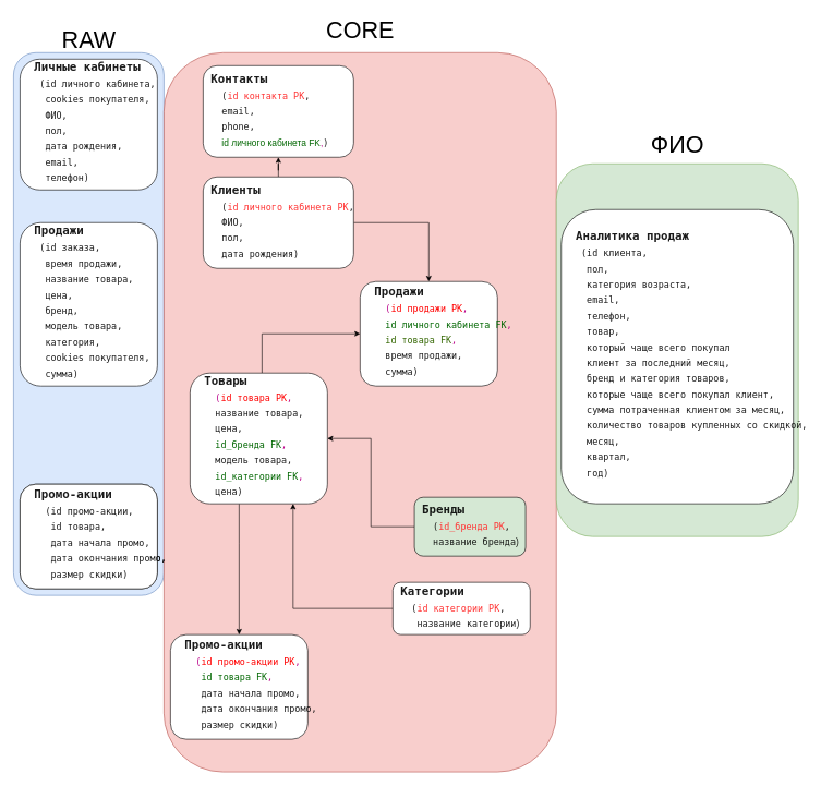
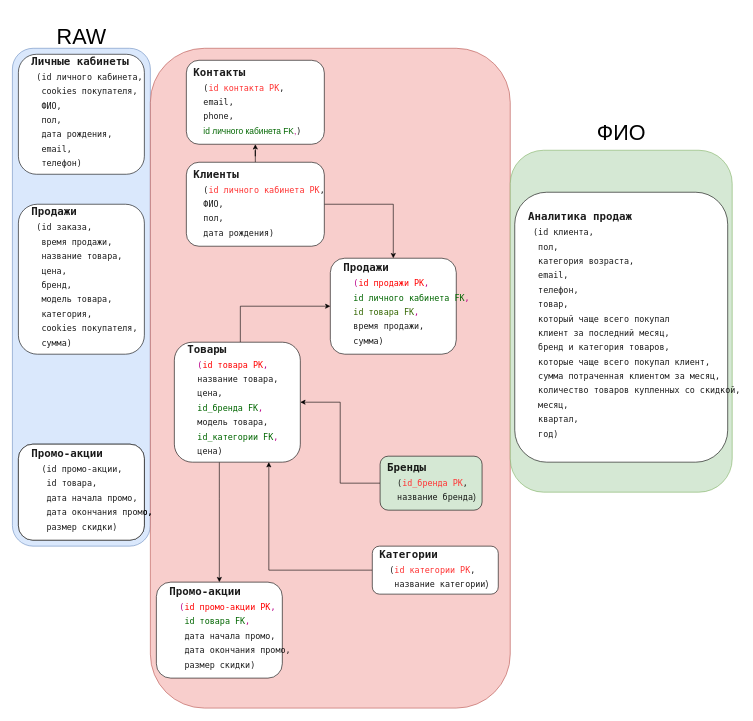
- <mxCell id="6" value="&lt;font style=&quot;vertical-align: inherit;&quot;&gt;&lt;font style=&quot;vertical-align: inherit; font-size: 36px;&quot;&gt;CORE&lt;/font&gt;&lt;/font&gt;" style="text;html=1;strokeColor=none;fillColor=none;align=center;verticalAlign=middle;whiteSpace=wrap;rounded=0;" parent="1" vertex="1"><mxGeometry x="477.5" y="20" width="145" height="50" as="geometry" /></mxCell>
- <mxCell id="26" value="&lt;pre style=&quot;margin-top: 0px; margin-bottom: 4px; padding: 10px; box-sizing: border-box; border: 1px solid var(--cib-color-stroke-neutral-primary); background: var(--cib-color-syntax-background-surface); border-radius: var(--cib-border-radius-large); color: rgba(0, 0, 0, 0.894); line-height: 0%;&quot;&gt;&lt;code style=&quot;line-height: var(--cib-type-body1-line-height); font-variation-settings: var(--cib-type-body1-font-variation-settings);&quot;&gt;&lt;b style=&quot;&quot;&gt;&lt;font style=&quot;font-size: 18px;&quot;&gt;Категории&lt;/font&gt;&lt;/b&gt;&lt;/code&gt;&lt;/pre&gt;&lt;pre style=&quot;margin-top: 0px; margin-bottom: 4px; padding: 10px; box-sizing: border-box; border: 1px solid var(--cib-color-stroke-neutral-primary); background: var(--cib-color-syntax-background-surface); border-radius: var(--cib-border-radius-large); font-size: 14px; line-height: 0%;&quot;&gt;&lt;code style=&quot;color: rgba(0, 0, 0, 0.894); font-size: var(--cib-type-body1-font-size); line-height: var(--cib-type-body1-line-height); font-weight: var(--cib-type-body1-font-weight); font-variation-settings: var(--cib-type-body1-font-variation-settings);&quot;&gt;  (&lt;/code&gt;&lt;font color=&quot;#ff3333&quot;&gt;id категории PK&lt;/font&gt;&lt;span style=&quot;color: rgba(0, 0, 0, 0.894);&quot;&gt;,&lt;/span&gt;&lt;/pre&gt;&lt;pre style=&quot;margin-top: 0px; margin-bottom: 4px; padding: 10px; box-sizing: border-box; border: 1px solid var(--cib-color-stroke-neutral-primary); background: var(--cib-color-syntax-background-surface); border-radius: var(--cib-border-radius-large); color: rgba(0, 0, 0, 0.894); font-size: 14px; line-height: 0%;&quot;&gt;&lt;code style=&quot;font-size: var(--cib-type-body1-font-size); line-height: var(--cib-type-body1-line-height); font-weight: var(--cib-type-body1-font-weight); font-variation-settings: var(--cib-type-body1-font-variation-settings);&quot;&gt; &lt;/code&gt;&lt;code style=&quot;font-size: var(--cib-type-body1-font-size); font-weight: var(--cib-type-body1-font-weight); white-space: normal; line-height: var(--cib-type-body1-line-height); font-variation-settings: var(--cib-type-body1-font-variation-settings);&quot;&gt;&amp;nbsp; название категории&lt;/code&gt;&lt;span style=&quot;font-family: Helvetica; white-space: normal;&quot;&gt;)&lt;/span&gt;&lt;/pre&gt;" style="rounded=1;whiteSpace=wrap;html=1;align=left;" vertex="1" parent="1"><mxGeometry x="600" y="890" width="210" height="80" as="geometry" /></mxCell>
+ <mxCell id="26" value="&lt;pre style=&quot;margin-top: 0px; margin-bottom: 4px; padding: 10px; box-sizing: border-box; border: 1px solid var(--cib-color-stroke-neutral-primary); background: var(--cib-color-syntax-background-surface); border-radius: var(--cib-border-radius-large); color: rgba(0, 0, 0, 0.894); line-height: 0%;&quot;&gt;&lt;code style=&quot;line-height: var(--cib-type-body1-line-height); font-variation-settings: var(--cib-type-body1-font-variation-settings);&quot;&gt;&lt;b style=&quot;&quot;&gt;&lt;font style=&quot;font-size: 18px;&quot;&gt;Категории&lt;/font&gt;&lt;/b&gt;&lt;/code&gt;&lt;/pre&gt;&lt;pre style=&quot;margin-top: 0px; margin-bottom: 4px; padding: 10px; box-sizing: border-box; border: 1px solid var(--cib-color-stroke-neutral-primary); background: var(--cib-color-syntax-background-surface); border-radius: var(--cib-border-radius-large); font-size: 14px; line-height: 0%;&quot;&gt;&lt;code style=&quot;color: rgba(0, 0, 0, 0.894); font-size: var(--cib-type-body1-font-size); line-height: var(--cib-type-body1-line-height); font-weight: var(--cib-type-body1-font-weight); font-variation-settings: var(--cib-type-body1-font-variation-settings);&quot;&gt;  (&lt;/code&gt;&lt;font color=&quot;#ff3333&quot;&gt;id категории PK&lt;/font&gt;&lt;span style=&quot;color: rgba(0, 0, 0, 0.894);&quot;&gt;,&lt;/span&gt;&lt;/pre&gt;&lt;pre style=&quot;margin-top: 0px; margin-bottom: 4px; padding: 10px; box-sizing: border-box; border: 1px solid var(--cib-color-stroke-neutral-primary); background: var(--cib-color-syntax-background-surface); border-radius: var(--cib-border-radius-large); color: rgba(0, 0, 0, 0.894); font-size: 14px; line-height: 0%;&quot;&gt;&lt;code style=&quot;font-size: var(--cib-type-body1-font-size); line-height: var(--cib-type-body1-line-height); font-weight: var(--cib-type-body1-font-weight); font-variation-settings: var(--cib-type-body1-font-variation-settings);&quot;&gt; &lt;/code&gt;&lt;code style=&quot;font-size: var(--cib-type-body1-font-size); font-weight: var(--cib-type-body1-font-weight); white-space: normal; line-height: var(--cib-type-body1-line-height); font-variation-settings: var(--cib-type-body1-font-variation-settings);&quot;&gt;&amp;nbsp; название категории&lt;/code&gt;&lt;span style=&quot;font-family: Helvetica; white-space: normal;&quot;&gt;)&lt;/span&gt;&lt;/pre&gt;" style="rounded=1;whiteSpace=wrap;html=1;align=left;" vertex="1" parent="1"><mxGeometry x="620" y="910" width="210" height="80" as="geometry" /></mxCell>
